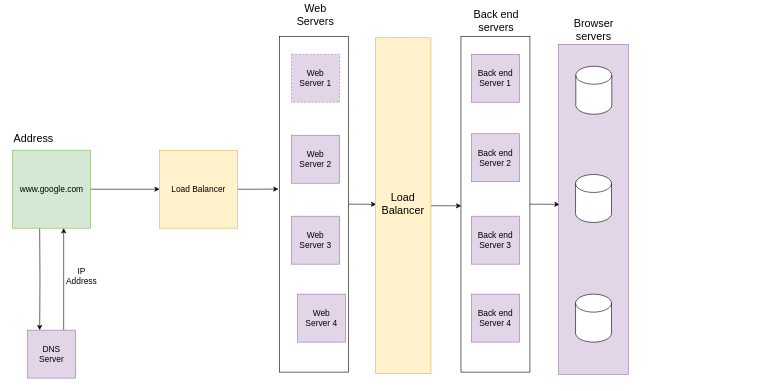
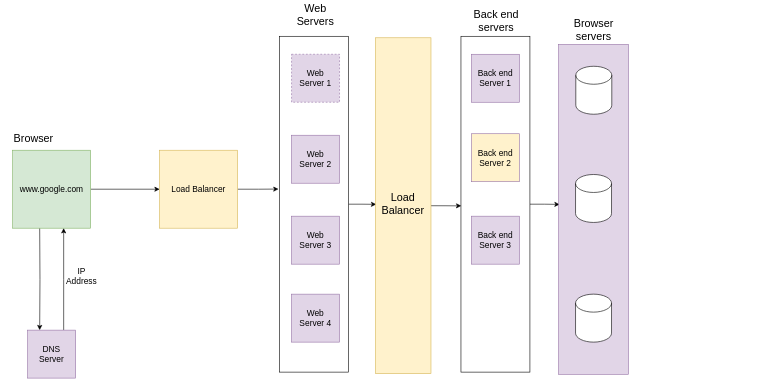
- <mxCell id="11" value="&lt;font style=&quot;font-size: 18px&quot;&gt;Address&lt;/font&gt;" style="text;html=1;strokeColor=none;fillColor=none;align=center;verticalAlign=middle;whiteSpace=wrap;rounded=0;" vertex="1" parent="1"><mxGeometry x="35" y="220" width="40" height="20" as="geometry" /></mxCell>
+ <mxCell id="11" value="&lt;font style=&quot;font-size: 18px&quot;&gt;Browser&lt;/font&gt;" style="text;html=1;strokeColor=none;fillColor=none;align=center;verticalAlign=middle;whiteSpace=wrap;rounded=0;" vertex="1" parent="1"><mxGeometry x="35" y="220" width="40" height="20" as="geometry" /></mxCell>
- <mxCell id="23" value="&lt;span style=&quot;font-size: 14px&quot;&gt;Back end&lt;/span&gt;&lt;br style=&quot;font-size: 14px&quot;&gt;&lt;span style=&quot;font-size: 14px&quot;&gt;Server 2&lt;/span&gt;" style="whiteSpace=wrap;html=1;aspect=fixed;fillColor=#e1d5e7;strokeColor=#9673a6;" vertex="1" parent="1"><mxGeometry x="785" y="222.5" width="80" height="80" as="geometry" /></mxCell>
+ <mxCell id="23" value="&lt;span style=&quot;font-size: 14px&quot;&gt;Back end&lt;/span&gt;&lt;br style=&quot;font-size: 14px&quot;&gt;&lt;span style=&quot;font-size: 14px&quot;&gt;Server 2&lt;/span&gt;" style="whiteSpace=wrap;html=1;aspect=fixed;fillColor=#fff2cc;strokeColor=#9673a6;" vertex="1" parent="1"><mxGeometry x="785" y="222.5" width="80" height="80" as="geometry" /></mxCell>
- <mxCell id="18" value="&lt;font style=&quot;font-size: 14px&quot;&gt;Web&lt;br&gt;Server 4&lt;/font&gt;" style="whiteSpace=wrap;html=1;aspect=fixed;fillColor=#e1d5e7;strokeColor=#9673a6;" vertex="1" parent="1"><mxGeometry x="495" y="490" width="80" height="80" as="geometry" /></mxCell>
+ <mxCell id="18" value="&lt;font style=&quot;font-size: 14px&quot;&gt;Web&lt;br&gt;Server 4&lt;/font&gt;" style="whiteSpace=wrap;html=1;aspect=fixed;fillColor=#e1d5e7;strokeColor=#9673a6;" vertex="1" parent="1"><mxGeometry x="485" y="490" width="80" height="80" as="geometry" /></mxCell>
- <mxCell id="25" value="&lt;span style=&quot;font-size: 14px&quot;&gt;Back end&lt;/span&gt;&lt;br style=&quot;font-size: 14px&quot;&gt;&lt;span style=&quot;font-size: 14px&quot;&gt;Server 4&lt;/span&gt;" style="whiteSpace=wrap;html=1;aspect=fixed;fillColor=#e1d5e7;strokeColor=#9673a6;" vertex="1" parent="1"><mxGeometry x="785" y="490" width="80" height="80" as="geometry" /></mxCell>
